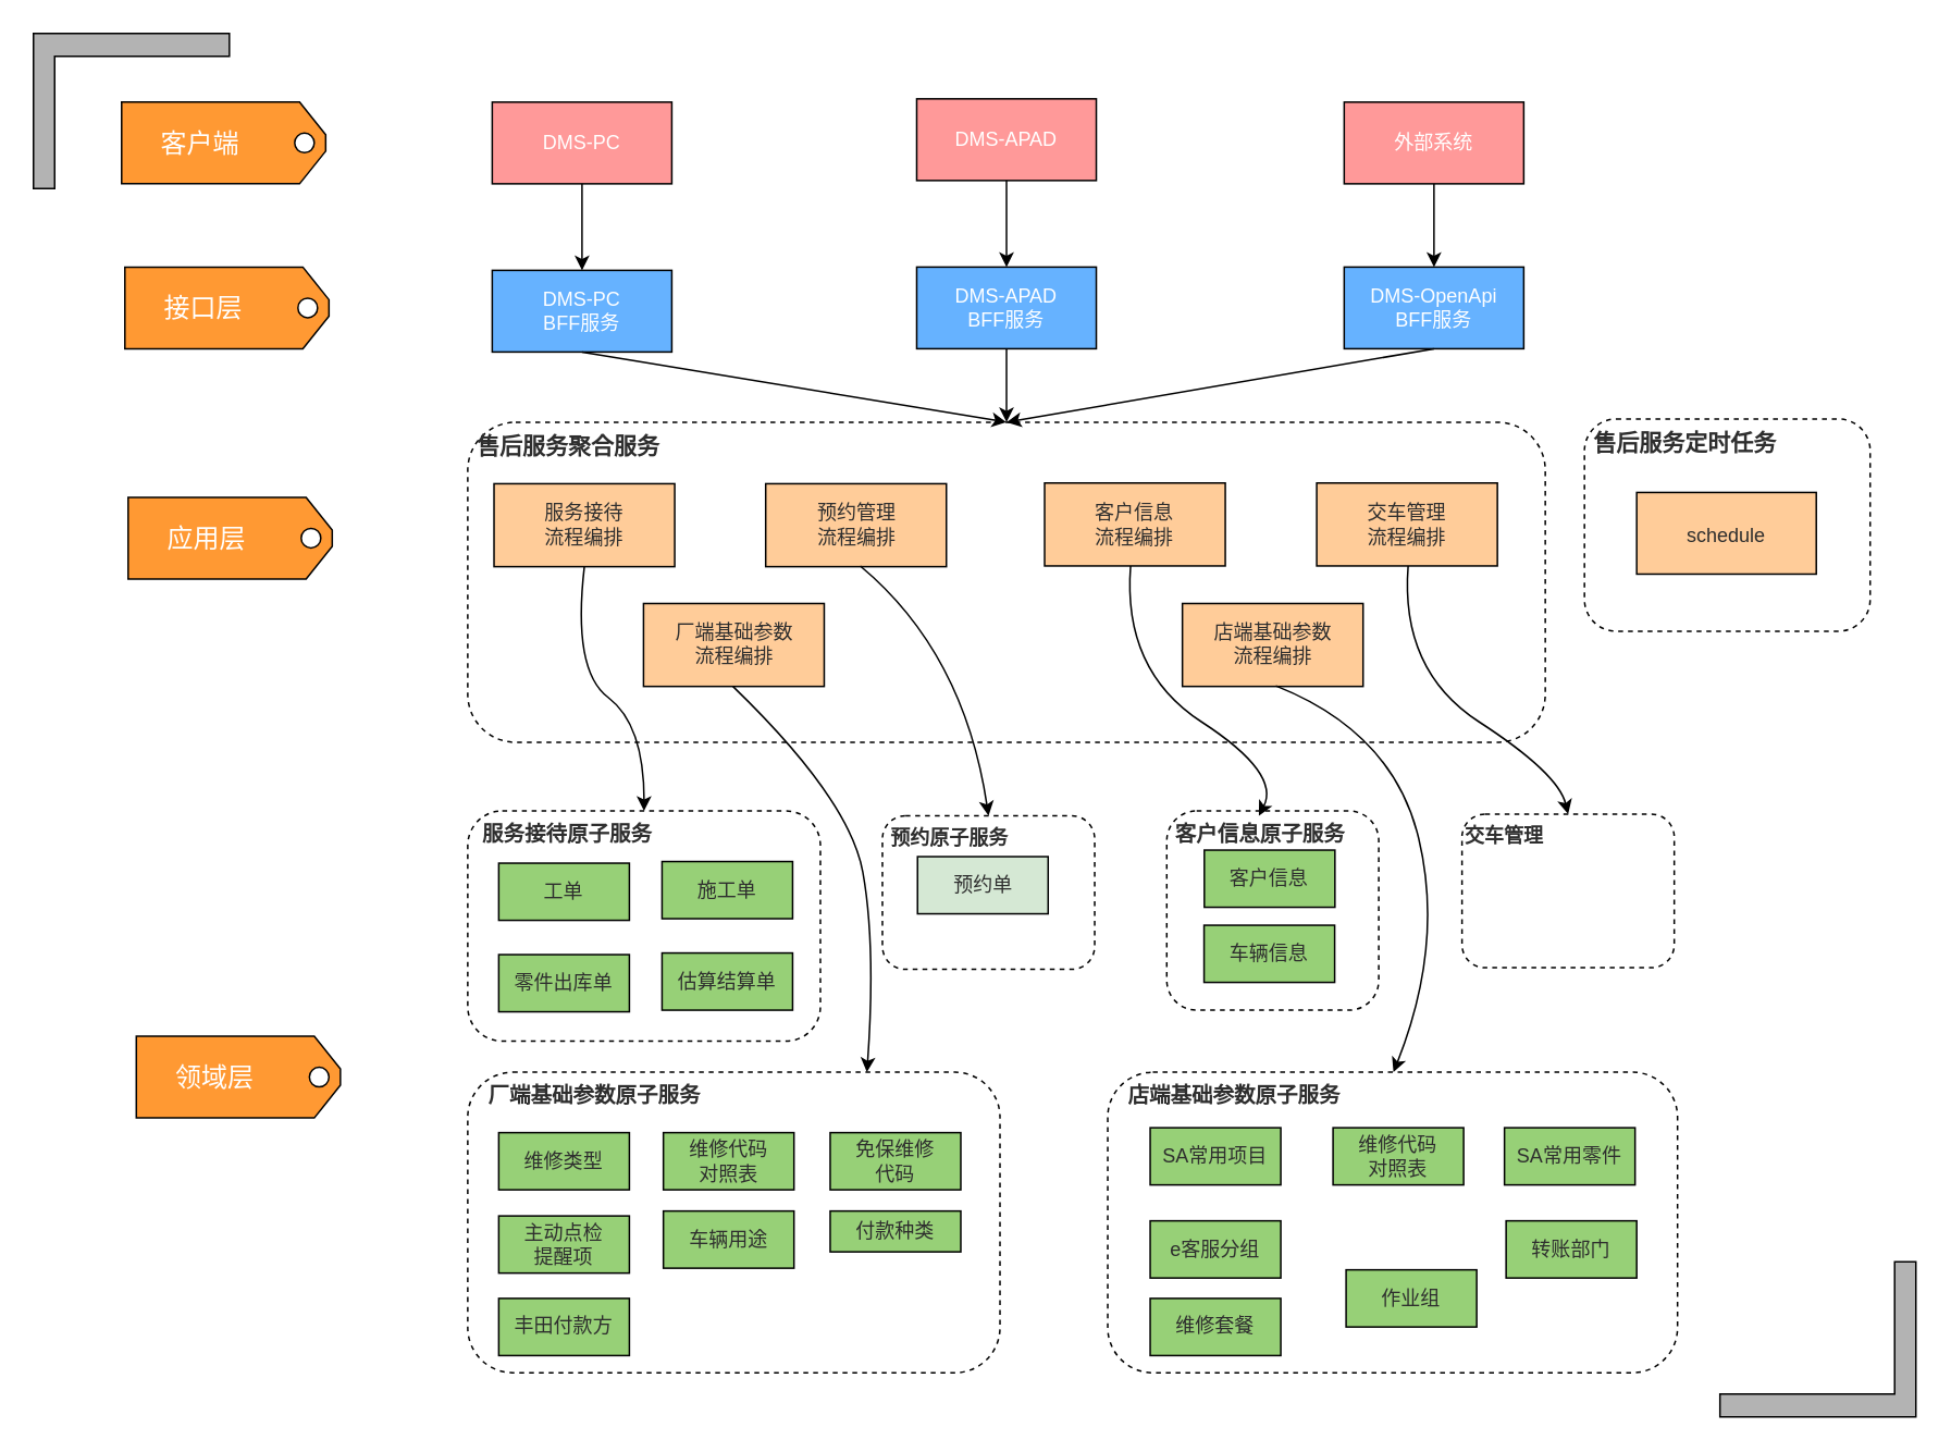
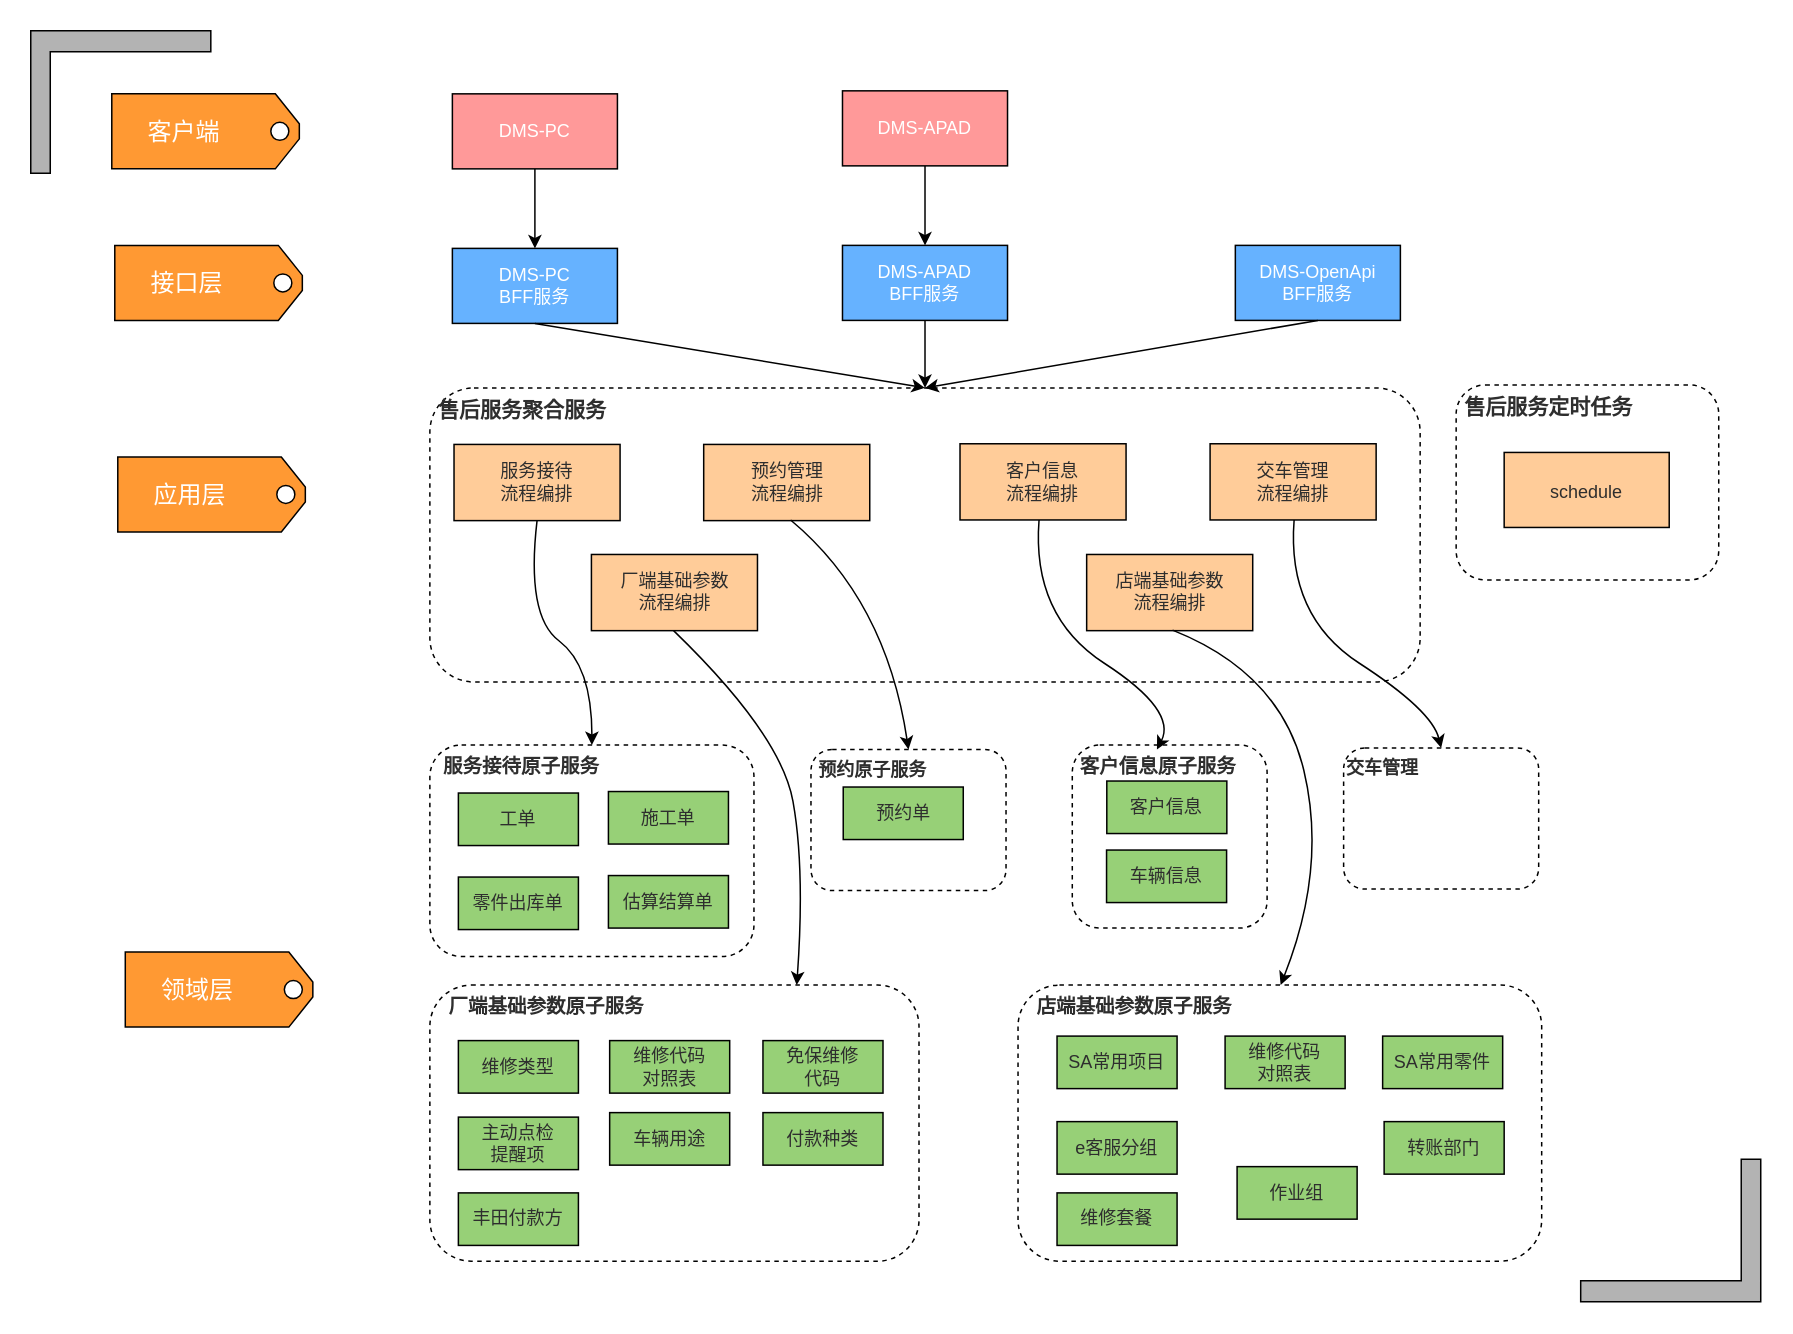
- <mxCell id="23" value="&lt;font style=&quot;font-size: 12px;&quot;&gt;外部系统&lt;/font&gt;" style="rounded=0;whiteSpace=wrap;html=1;fontSize=12;fontColor=#FFFFFF;fillColor=#FF9999;" parent="1" vertex="1"><mxGeometry x="822.83" y="62" width="110" height="50" as="geometry" /></mxCell>
- <mxCell id="22" style="edgeStyle=orthogonalEdgeStyle;rounded=0;orthogonalLoop=1;jettySize=auto;html=1;exitX=0.5;exitY=1;exitDx=0;exitDy=0;entryX=0.5;entryY=0;entryDx=0;entryDy=0;fontSize=12;fontColor=#2E2E2E;" parent="1" source="23" target="24" edge="1"><mxGeometry relative="1" as="geometry" /></mxCell>
- <mxCell id="36" value="预约单" style="rounded=0;whiteSpace=wrap;html=1;fontSize=12;fontColor=#2E2E2E;fillColor=#d5e8d4;" parent="1" vertex="1"><mxGeometry x="561.5" y="524" width="80" height="35" as="geometry" /></mxCell>
+ <mxCell id="36" value="预约单" style="rounded=0;whiteSpace=wrap;html=1;fontSize=12;fontColor=#2E2E2E;fillColor=#97D077;" parent="1" vertex="1"><mxGeometry x="561.5" y="524" width="80" height="35" as="geometry" /></mxCell>
- <mxCell id="46" value="付款种类" style="rounded=0;whiteSpace=wrap;html=1;fontSize=12;fontColor=#2E2E2E;fillColor=#97D077;" parent="1" vertex="1"><mxGeometry x="508" y="741" width="80" height="25" as="geometry" /></mxCell>
+ <mxCell id="46" value="付款种类" style="rounded=0;whiteSpace=wrap;html=1;fontSize=12;fontColor=#2E2E2E;fillColor=#97D077;" parent="1" vertex="1"><mxGeometry x="508" y="741" width="80" height="35" as="geometry" /></mxCell>
